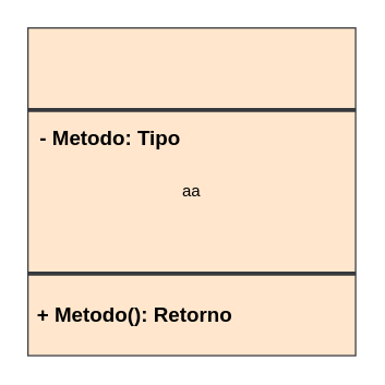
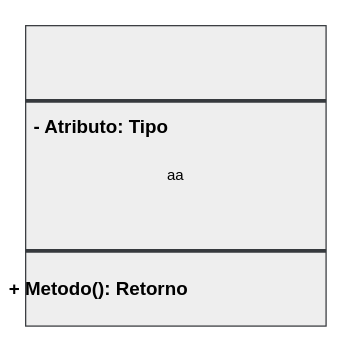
- <mxCell id="6" value="- Metodo: Tipo" style="text;strokeColor=none;fillColor=none;html=1;fontSize=15;fontStyle=1;verticalAlign=middle;align=center;labelBackgroundColor=none;fontColor=#000000;spacing=1;" vertex="1" parent="2"><mxGeometry x="10" y="60" width="100" height="40" as="geometry" /></mxCell>
+ <mxCell id="6" value="- Atributo: Tipo" style="text;strokeColor=none;fillColor=none;html=1;fontSize=15;fontStyle=1;verticalAlign=middle;align=center;labelBackgroundColor=none;fontColor=#000000;spacing=1;" vertex="1" parent="2"><mxGeometry x="10" y="60" width="100" height="40" as="geometry" /></mxCell>
- <mxCell id="3" value="aa" style="whiteSpace=wrap;html=1;aspect=fixed;fillColor=#ffe6cc;strokeColor=#36393d;" vertex="1" parent="2"><mxGeometry width="240" height="240" as="geometry" /></mxCell>
+ <mxCell id="3" value="aa" style="whiteSpace=wrap;html=1;aspect=fixed;fillColor=#eeeeee;strokeColor=#36393d;" vertex="1" parent="2"><mxGeometry width="240" height="240" as="geometry" /></mxCell>
- <mxCell id="7" value="+ Metodo(): Retorno&amp;nbsp;" style="text;strokeColor=none;fillColor=none;html=1;fontSize=15;fontStyle=1;verticalAlign=middle;align=center;labelBackgroundColor=none;fontColor=#000000;spacing=1;" vertex="1" parent="2"><mxGeometry x="30" y="190" width="100" height="40" as="geometry" /></mxCell>
+ <mxCell id="7" value="+ Metodo(): Retorno&amp;nbsp;" style="text;strokeColor=none;fillColor=none;html=1;fontSize=15;fontStyle=1;verticalAlign=middle;align=center;labelBackgroundColor=none;fontColor=#000000;spacing=1;" vertex="1" parent="2"><mxGeometry x="10" y="190" width="100" height="40" as="geometry" /></mxCell>
